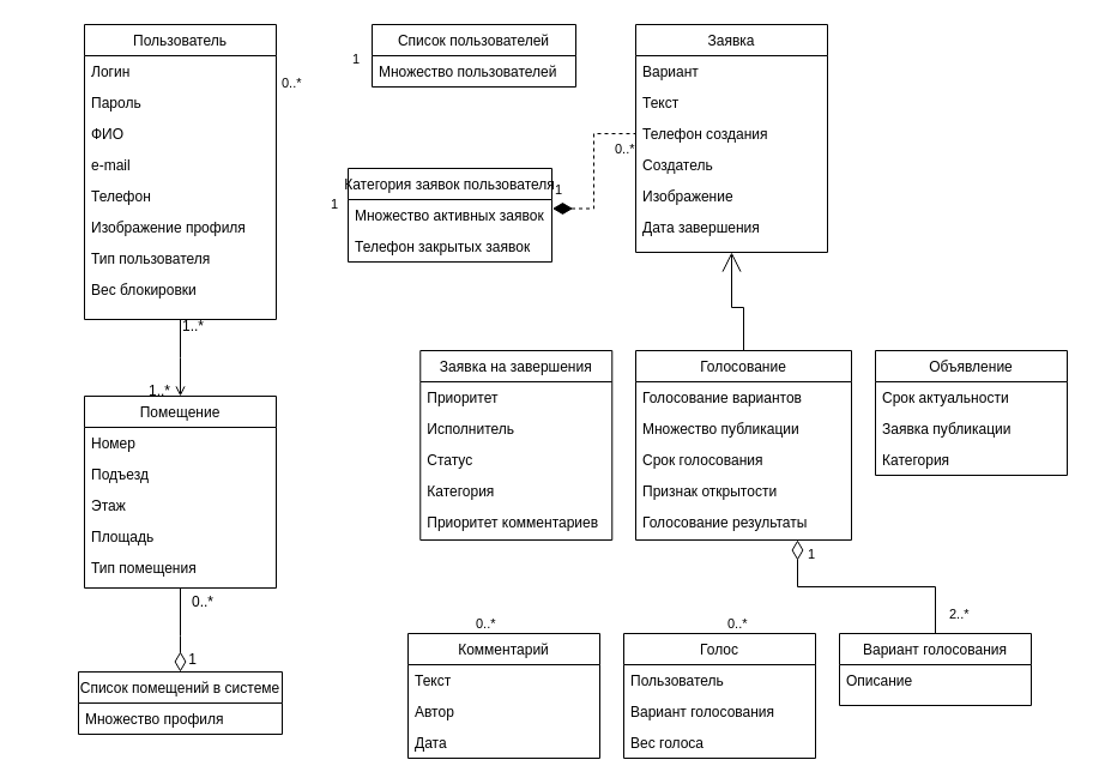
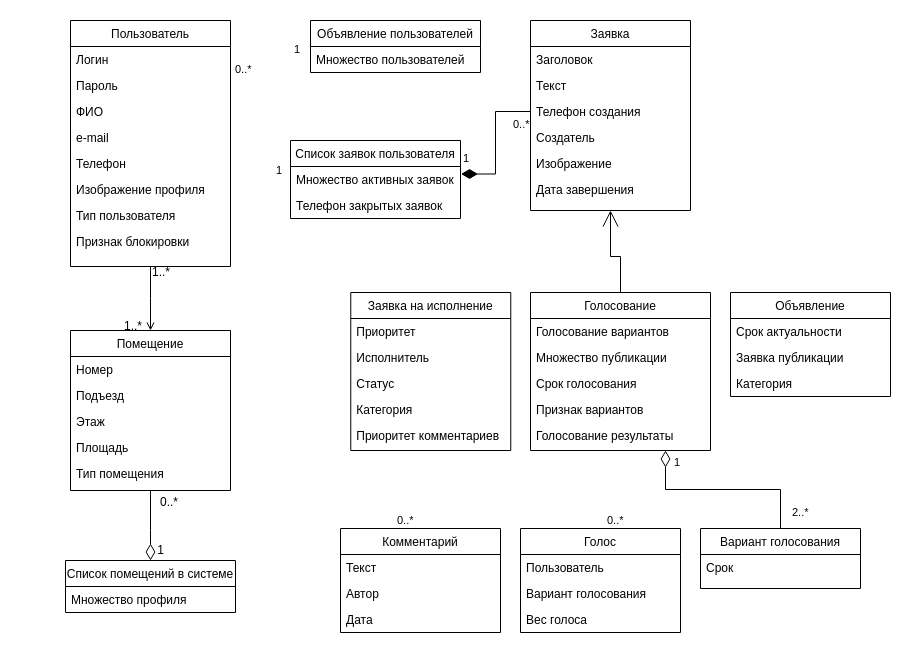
- <mxCell id="66" value="Список пользователей" style="swimlane;fontStyle=0;childLayout=stackLayout;horizontal=1;startSize=26;fillColor=none;horizontalStack=0;resizeParent=1;resizeParentMax=0;resizeLast=0;collapsible=1;marginBottom=0;" parent="1" vertex="1"><mxGeometry x="310" y="20" width="170" height="52" as="geometry" /></mxCell>
+ <mxCell id="66" value="Объявление пользователей" style="swimlane;fontStyle=0;childLayout=stackLayout;horizontal=1;startSize=26;fillColor=none;horizontalStack=0;resizeParent=1;resizeParentMax=0;resizeLast=0;collapsible=1;marginBottom=0;" parent="1" vertex="1"><mxGeometry x="310" y="20" width="170" height="52" as="geometry" /></mxCell>
- <mxCell id="21" value="Вариант" style="text;align=left;verticalAlign=top;spacingLeft=4;spacingRight=4;overflow=hidden;rotatable=0;points=[[0,0.5],[1,0.5]];portConstraint=eastwest;" parent="20" vertex="1"><mxGeometry y="26" width="160" height="26" as="geometry" /></mxCell>
+ <mxCell id="21" value="Заголовок" style="text;align=left;verticalAlign=top;spacingLeft=4;spacingRight=4;overflow=hidden;rotatable=0;points=[[0,0.5],[1,0.5]];portConstraint=eastwest;" parent="20" vertex="1"><mxGeometry y="26" width="160" height="26" as="geometry" /></mxCell>
- <mxCell id="30" value="" style="endArrow=none;endFill=0;html=1;edgeStyle=orthogonalEdgeStyle;align=left;verticalAlign=top;rounded=0;entryX=0;entryY=0.5;entryDx=0;entryDy=0;exitX=1.003;exitY=0.289;exitDx=0;exitDy=0;exitPerimeter=0;startArrow=diamondThin;startFill=1;startSize=14;dashed=1;" parent="1" source="28" target="23" edge="1"><mxGeometry x="-1" relative="1" as="geometry"><mxPoint x="330" y="190" as="sourcePoint" /><mxPoint x="525.52" y="156.236" as="targetPoint" /></mxGeometry></mxCell>
+ <mxCell id="30" value="" style="endArrow=none;endFill=0;html=1;edgeStyle=orthogonalEdgeStyle;align=left;verticalAlign=top;rounded=0;entryX=0;entryY=0.5;entryDx=0;entryDy=0;exitX=1.003;exitY=0.289;exitDx=0;exitDy=0;exitPerimeter=0;startArrow=diamondThin;startFill=1;startSize=14;" parent="1" source="28" target="23" edge="1"><mxGeometry x="-1" relative="1" as="geometry"><mxPoint x="330" y="190" as="sourcePoint" /><mxPoint x="525.52" y="156.236" as="targetPoint" /></mxGeometry></mxCell>
- <mxCell id="27" value="Категория заявок пользователя" style="swimlane;fontStyle=0;childLayout=stackLayout;horizontal=1;startSize=26;fillColor=none;horizontalStack=0;resizeParent=1;resizeParentMax=0;resizeLast=0;collapsible=1;marginBottom=0;" parent="1" vertex="1"><mxGeometry x="290" y="140" width="170" height="78" as="geometry" /></mxCell>
+ <mxCell id="27" value="Список заявок пользователя" style="swimlane;fontStyle=0;childLayout=stackLayout;horizontal=1;startSize=26;fillColor=none;horizontalStack=0;resizeParent=1;resizeParentMax=0;resizeLast=0;collapsible=1;marginBottom=0;" parent="1" vertex="1"><mxGeometry x="290" y="140" width="170" height="78" as="geometry" /></mxCell>
- <mxCell id="10" value="Вес блокировки" style="text;align=left;verticalAlign=top;spacingLeft=4;spacingRight=4;overflow=hidden;rotatable=0;points=[[0,0.5],[1,0.5]];portConstraint=eastwest;rounded=0;shadow=0;html=0;" parent="2" vertex="1"><mxGeometry y="208" width="160" height="26" as="geometry" /></mxCell>
+ <mxCell id="10" value="Признак блокировки" style="text;align=left;verticalAlign=top;spacingLeft=4;spacingRight=4;overflow=hidden;rotatable=0;points=[[0,0.5],[1,0.5]];portConstraint=eastwest;rounded=0;shadow=0;html=0;" parent="2" vertex="1"><mxGeometry y="208" width="160" height="26" as="geometry" /></mxCell>
- <mxCell id="34" value="Заявка на завершения" style="swimlane;fontStyle=0;align=center;verticalAlign=top;childLayout=stackLayout;horizontal=1;startSize=26;horizontalStack=0;resizeParent=1;resizeLast=0;collapsible=1;marginBottom=0;rounded=0;shadow=0;strokeWidth=1;" parent="1" vertex="1"><mxGeometry x="350.28" y="292" width="160" height="158" as="geometry"><mxRectangle x="230" y="140" width="160" height="26" as="alternateBounds" /></mxGeometry></mxCell>
+ <mxCell id="34" value="Заявка на исполнение" style="swimlane;fontStyle=0;align=center;verticalAlign=top;childLayout=stackLayout;horizontal=1;startSize=26;horizontalStack=0;resizeParent=1;resizeLast=0;collapsible=1;marginBottom=0;rounded=0;shadow=0;strokeWidth=1;" parent="1" vertex="1"><mxGeometry x="350.28" y="292" width="160" height="158" as="geometry"><mxRectangle x="230" y="140" width="160" height="26" as="alternateBounds" /></mxGeometry></mxCell>
- <mxCell id="45" value="Признак открытости" style="text;align=left;verticalAlign=top;spacingLeft=4;spacingRight=4;overflow=hidden;rotatable=0;points=[[0,0.5],[1,0.5]];portConstraint=eastwest;rounded=0;shadow=0;html=0;" vertex="1" parent="41"><mxGeometry y="104" width="180" height="26" as="geometry" /></mxCell>
+ <mxCell id="45" value="Признак вариантов" style="text;align=left;verticalAlign=top;spacingLeft=4;spacingRight=4;overflow=hidden;rotatable=0;points=[[0,0.5],[1,0.5]];portConstraint=eastwest;rounded=0;shadow=0;html=0;" vertex="1" parent="41"><mxGeometry y="104" width="180" height="26" as="geometry" /></mxCell>
- <mxCell id="60" value="Описание" style="text;align=left;verticalAlign=top;spacingLeft=4;spacingRight=4;overflow=hidden;rotatable=0;points=[[0,0.5],[1,0.5]];portConstraint=eastwest;rounded=0;shadow=0;html=0;" parent="59" vertex="1"><mxGeometry y="26" width="160" height="24" as="geometry" /></mxCell>
+ <mxCell id="60" value="Срок" style="text;align=left;verticalAlign=top;spacingLeft=4;spacingRight=4;overflow=hidden;rotatable=0;points=[[0,0.5],[1,0.5]];portConstraint=eastwest;rounded=0;shadow=0;html=0;" parent="59" vertex="1"><mxGeometry y="26" width="160" height="24" as="geometry" /></mxCell>
